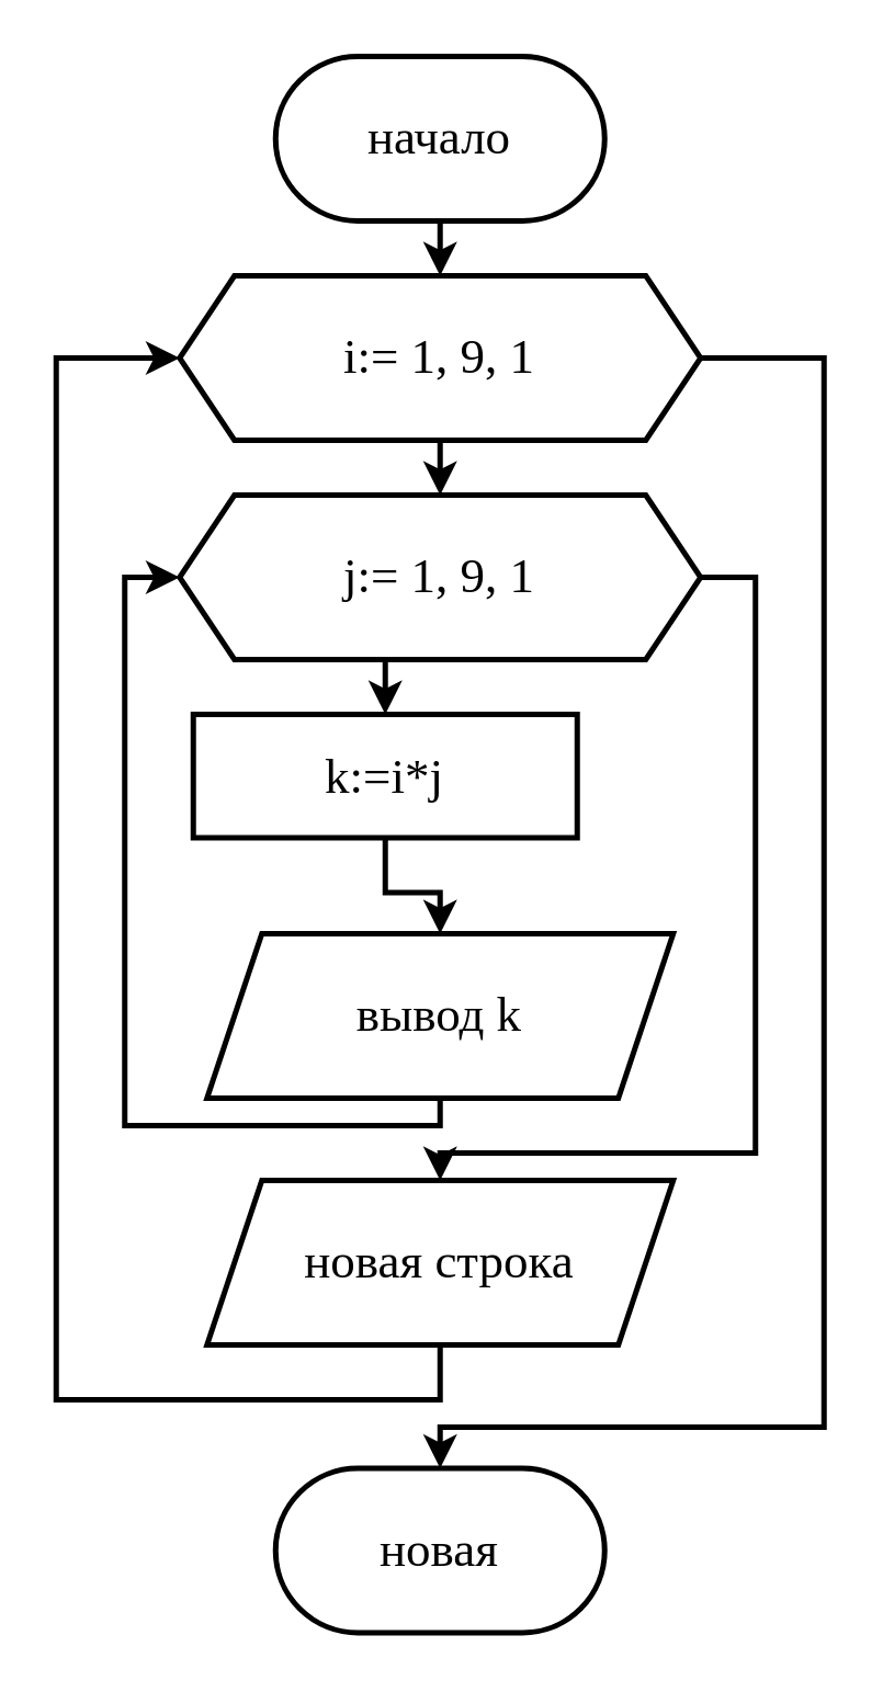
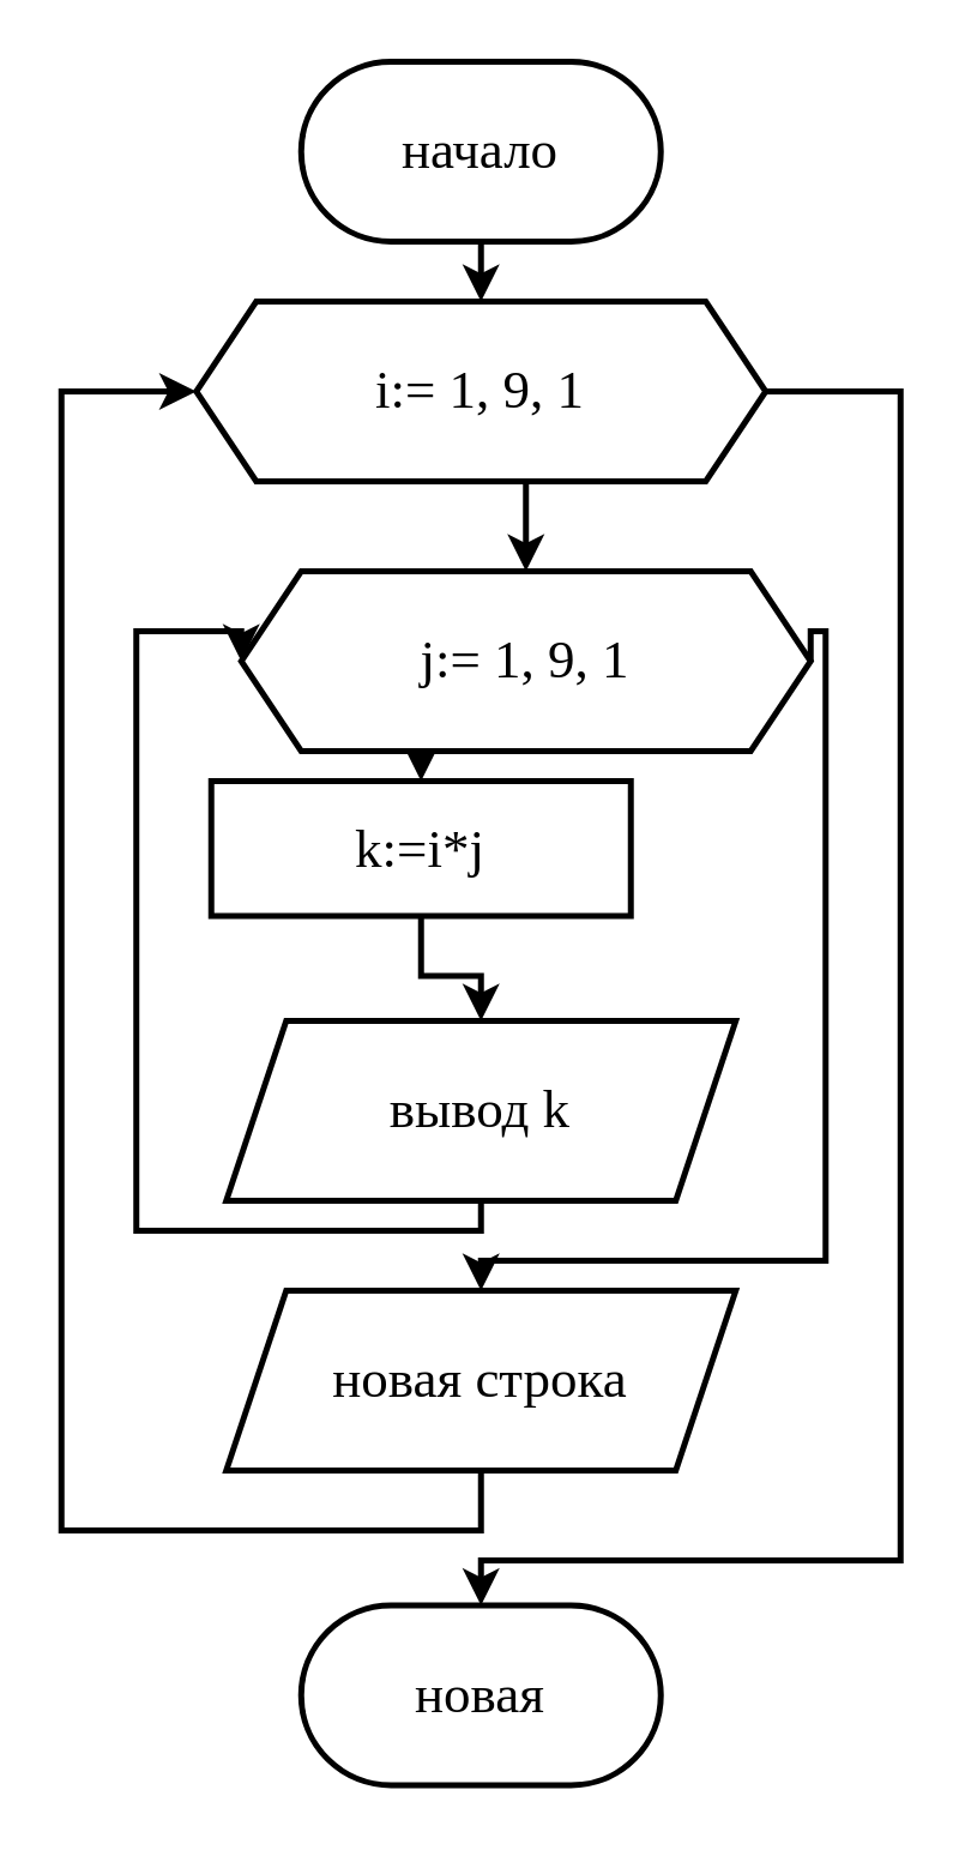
- <mxCell id="10" value="j:= 1, 9, 1" style="shape=hexagon;perimeter=hexagonPerimeter2;whiteSpace=wrap;html=1;fixedSize=1;strokeWidth=2;fontFamily=Times New Roman;fontSize=18;" vertex="1" parent="1"><mxGeometry x="65" y="180" width="190" height="60" as="geometry" /></mxCell>
+ <mxCell id="10" value="j:= 1, 9, 1" style="shape=hexagon;perimeter=hexagonPerimeter2;whiteSpace=wrap;html=1;fixedSize=1;strokeWidth=2;fontFamily=Times New Roman;fontSize=18;" vertex="1" parent="1"><mxGeometry x="80" y="190" width="190" height="60" as="geometry" /></mxCell>
